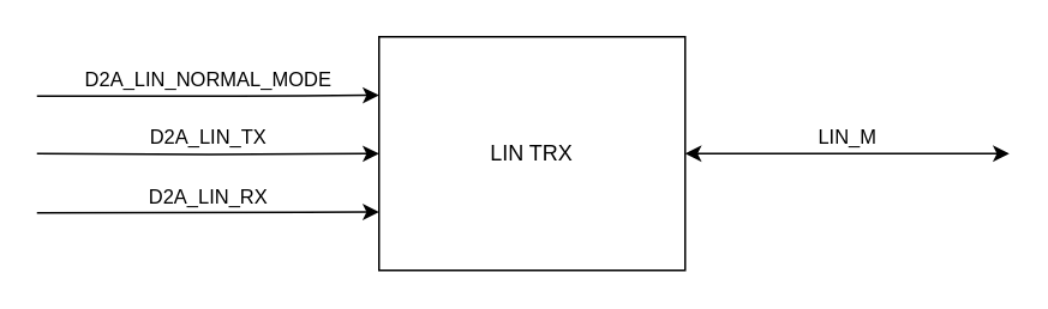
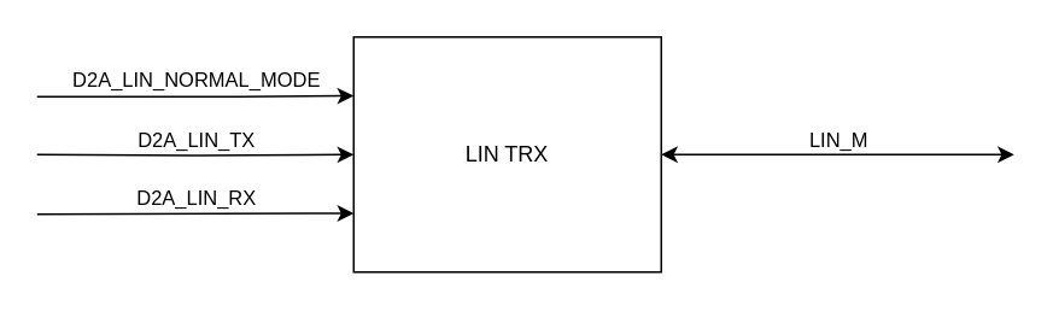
- <mxCell id="3" value="LIN TRX" style="rounded=0;whiteSpace=wrap;html=1;" vertex="1" parent="1"><mxGeometry x="210" y="20" width="170" height="130" as="geometry" /></mxCell>
+ <mxCell id="3" value="LIN TRX" style="rounded=0;whiteSpace=wrap;html=1;" vertex="1" parent="1"><mxGeometry x="195" y="20" width="170" height="130" as="geometry" /></mxCell>
